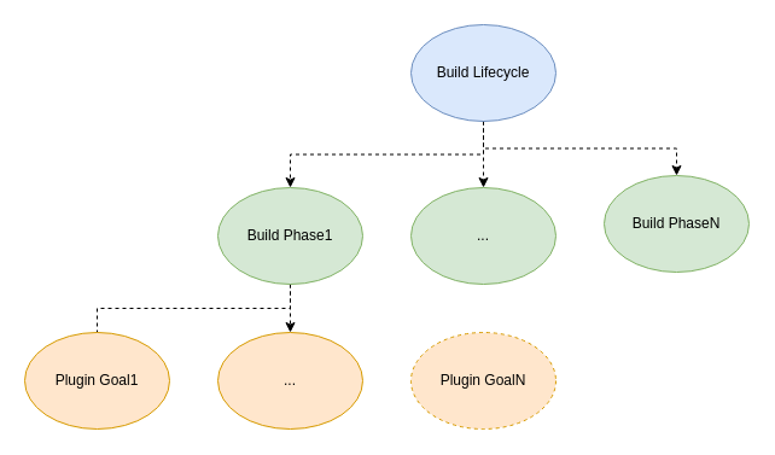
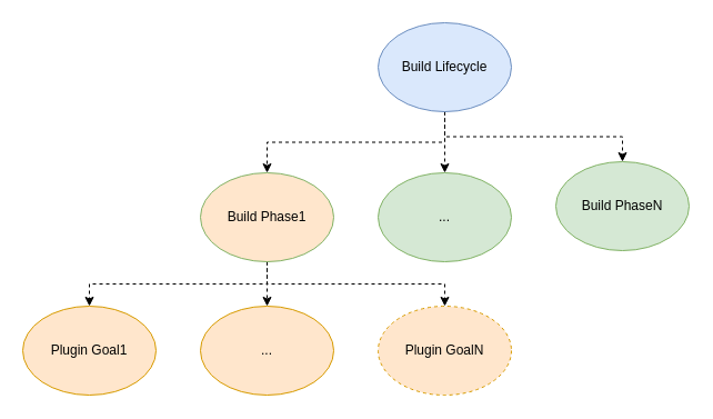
- <mxCell id="9" value="Build Phase1" style="ellipse;whiteSpace=wrap;html=1;fillColor=#d5e8d4;strokeColor=#82b366;" vertex="1" parent="1"><mxGeometry x="180" y="155" width="120" height="80" as="geometry" /></mxCell>
+ <mxCell id="9" value="Build Phase1" style="ellipse;whiteSpace=wrap;html=1;fillColor=#ffe6cc;strokeColor=#82b366;" vertex="1" parent="1"><mxGeometry x="180" y="155" width="120" height="80" as="geometry" /></mxCell>
+ <mxCell id="8" style="edgeStyle=orthogonalEdgeStyle;rounded=0;orthogonalLoop=1;jettySize=auto;html=1;exitX=0.5;exitY=1;exitDx=0;exitDy=0;dashed=1;" edge="1" parent="1" source="9" target="14"><mxGeometry relative="1" as="geometry" /></mxCell>
- <mxCell id="7" style="edgeStyle=orthogonalEdgeStyle;rounded=0;orthogonalLoop=1;jettySize=auto;html=1;exitX=0.5;exitY=1;exitDx=0;exitDy=0;entryX=0.5;entryY=0;entryDx=0;entryDy=0;dashed=1;endArrow=none;" edge="1" parent="1" source="9" target="12"><mxGeometry relative="1" as="geometry" /></mxCell>
+ <mxCell id="7" style="edgeStyle=orthogonalEdgeStyle;rounded=0;orthogonalLoop=1;jettySize=auto;html=1;exitX=0.5;exitY=1;exitDx=0;exitDy=0;entryX=0.5;entryY=0;entryDx=0;entryDy=0;dashed=1;" edge="1" parent="1" source="9" target="12"><mxGeometry relative="1" as="geometry" /></mxCell>
